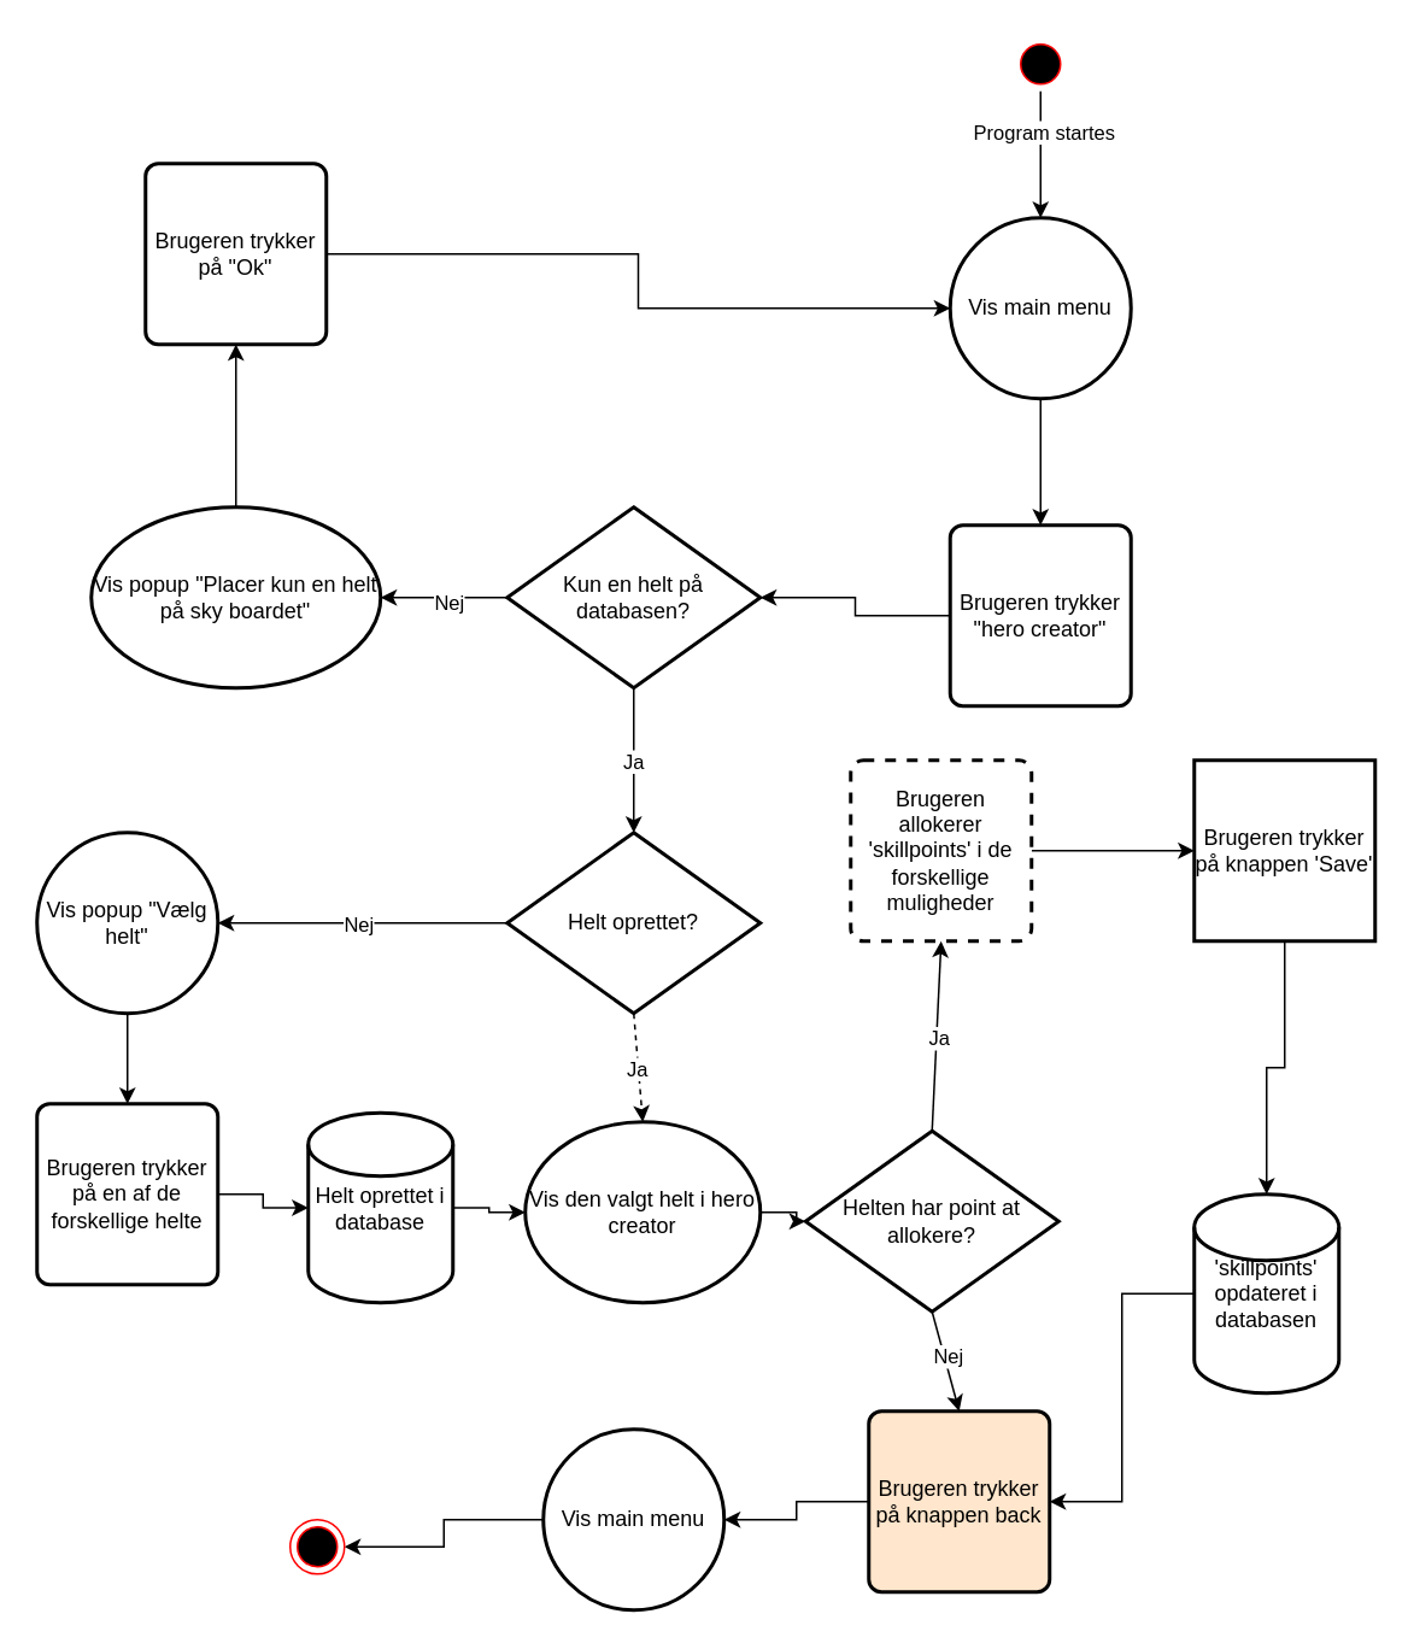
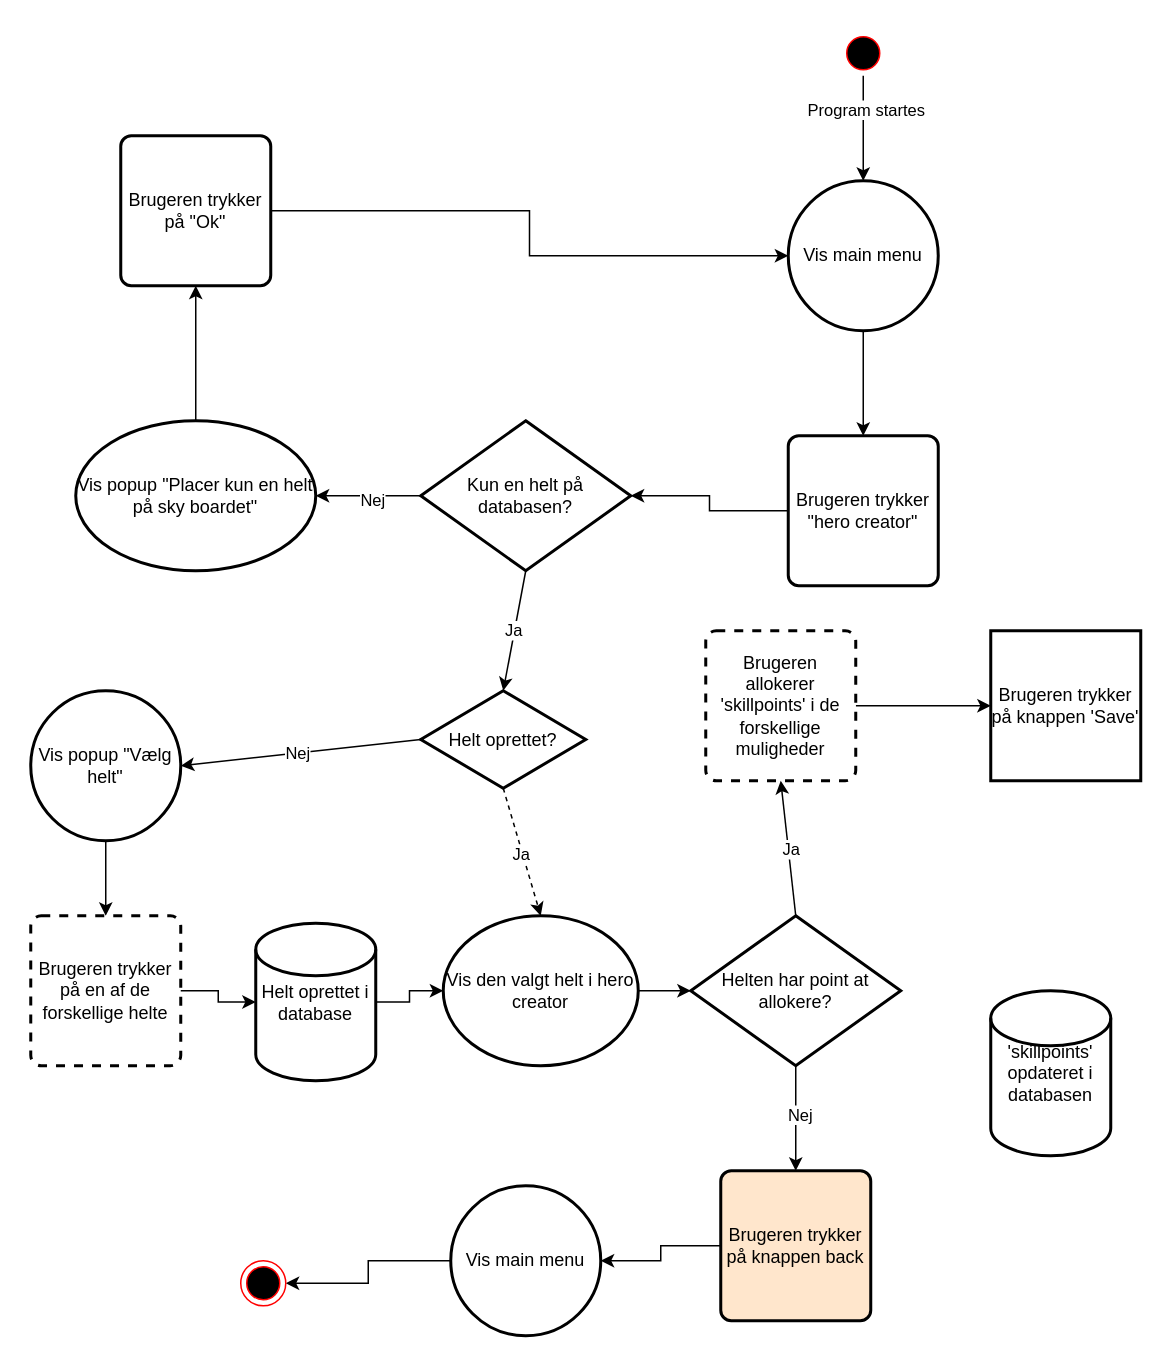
- <mxCell id="18" value="Helt oprettet?" style="strokeWidth=2;html=1;shape=mxgraph.flowchart.decision;whiteSpace=wrap;" vertex="1" parent="1"><mxGeometry x="280" y="460" width="140" height="100" as="geometry" /></mxCell>
+ <mxCell id="18" value="Helt oprettet?" style="strokeWidth=2;html=1;shape=mxgraph.flowchart.decision;whiteSpace=wrap;" vertex="1" parent="1"><mxGeometry x="280" y="460" width="110" height="65" as="geometry" /></mxCell>
- <mxCell id="35" style="edgeStyle=orthogonalEdgeStyle;rounded=0;orthogonalLoop=1;jettySize=auto;html=1;entryX=0.5;entryY=0;entryDx=0;entryDy=0;entryPerimeter=0;" edge="1" parent="1" source="32" target="34"><mxGeometry relative="1" as="geometry" /></mxCell>
- <mxCell id="23" value="Brugeren trykker på en af de forskellige helte" style="rounded=1;whiteSpace=wrap;html=1;absoluteArcSize=1;arcSize=14;strokeWidth=2;" vertex="1" parent="1"><mxGeometry x="20" y="610" width="100" height="100" as="geometry" /></mxCell>
+ <mxCell id="23" value="Brugeren trykker på en af de forskellige helte" style="rounded=1;whiteSpace=wrap;html=1;absoluteArcSize=1;arcSize=14;strokeWidth=2;dashed=1;" vertex="1" parent="1"><mxGeometry x="20" y="610" width="100" height="100" as="geometry" /></mxCell>
- <mxCell id="26" value="Vis den valgt helt i hero creator" style="strokeWidth=2;html=1;shape=mxgraph.flowchart.start_2;whiteSpace=wrap;" vertex="1" parent="1"><mxGeometry x="290" y="620" width="130" height="100" as="geometry" /></mxCell>
+ <mxCell id="26" value="Vis den valgt helt i hero creator" style="strokeWidth=2;html=1;shape=mxgraph.flowchart.start_2;whiteSpace=wrap;" vertex="1" parent="1"><mxGeometry x="295" y="610" width="130" height="100" as="geometry" /></mxCell>
- <mxCell id="36" value="Helten har point at allokere?" style="strokeWidth=2;html=1;shape=mxgraph.flowchart.decision;whiteSpace=wrap;" vertex="1" parent="1"><mxGeometry x="445" y="625" width="140" height="100" as="geometry" /></mxCell>
+ <mxCell id="36" value="Helten har point at allokere?" style="strokeWidth=2;html=1;shape=mxgraph.flowchart.decision;whiteSpace=wrap;" vertex="1" parent="1"><mxGeometry x="460" y="610" width="140" height="100" as="geometry" /></mxCell>
- <mxCell id="33" style="edgeStyle=orthogonalEdgeStyle;rounded=0;orthogonalLoop=1;jettySize=auto;html=1;entryX=1;entryY=0.5;entryDx=0;entryDy=0;" edge="1" parent="1" source="34" target="40"><mxGeometry relative="1" as="geometry" /></mxCell>
